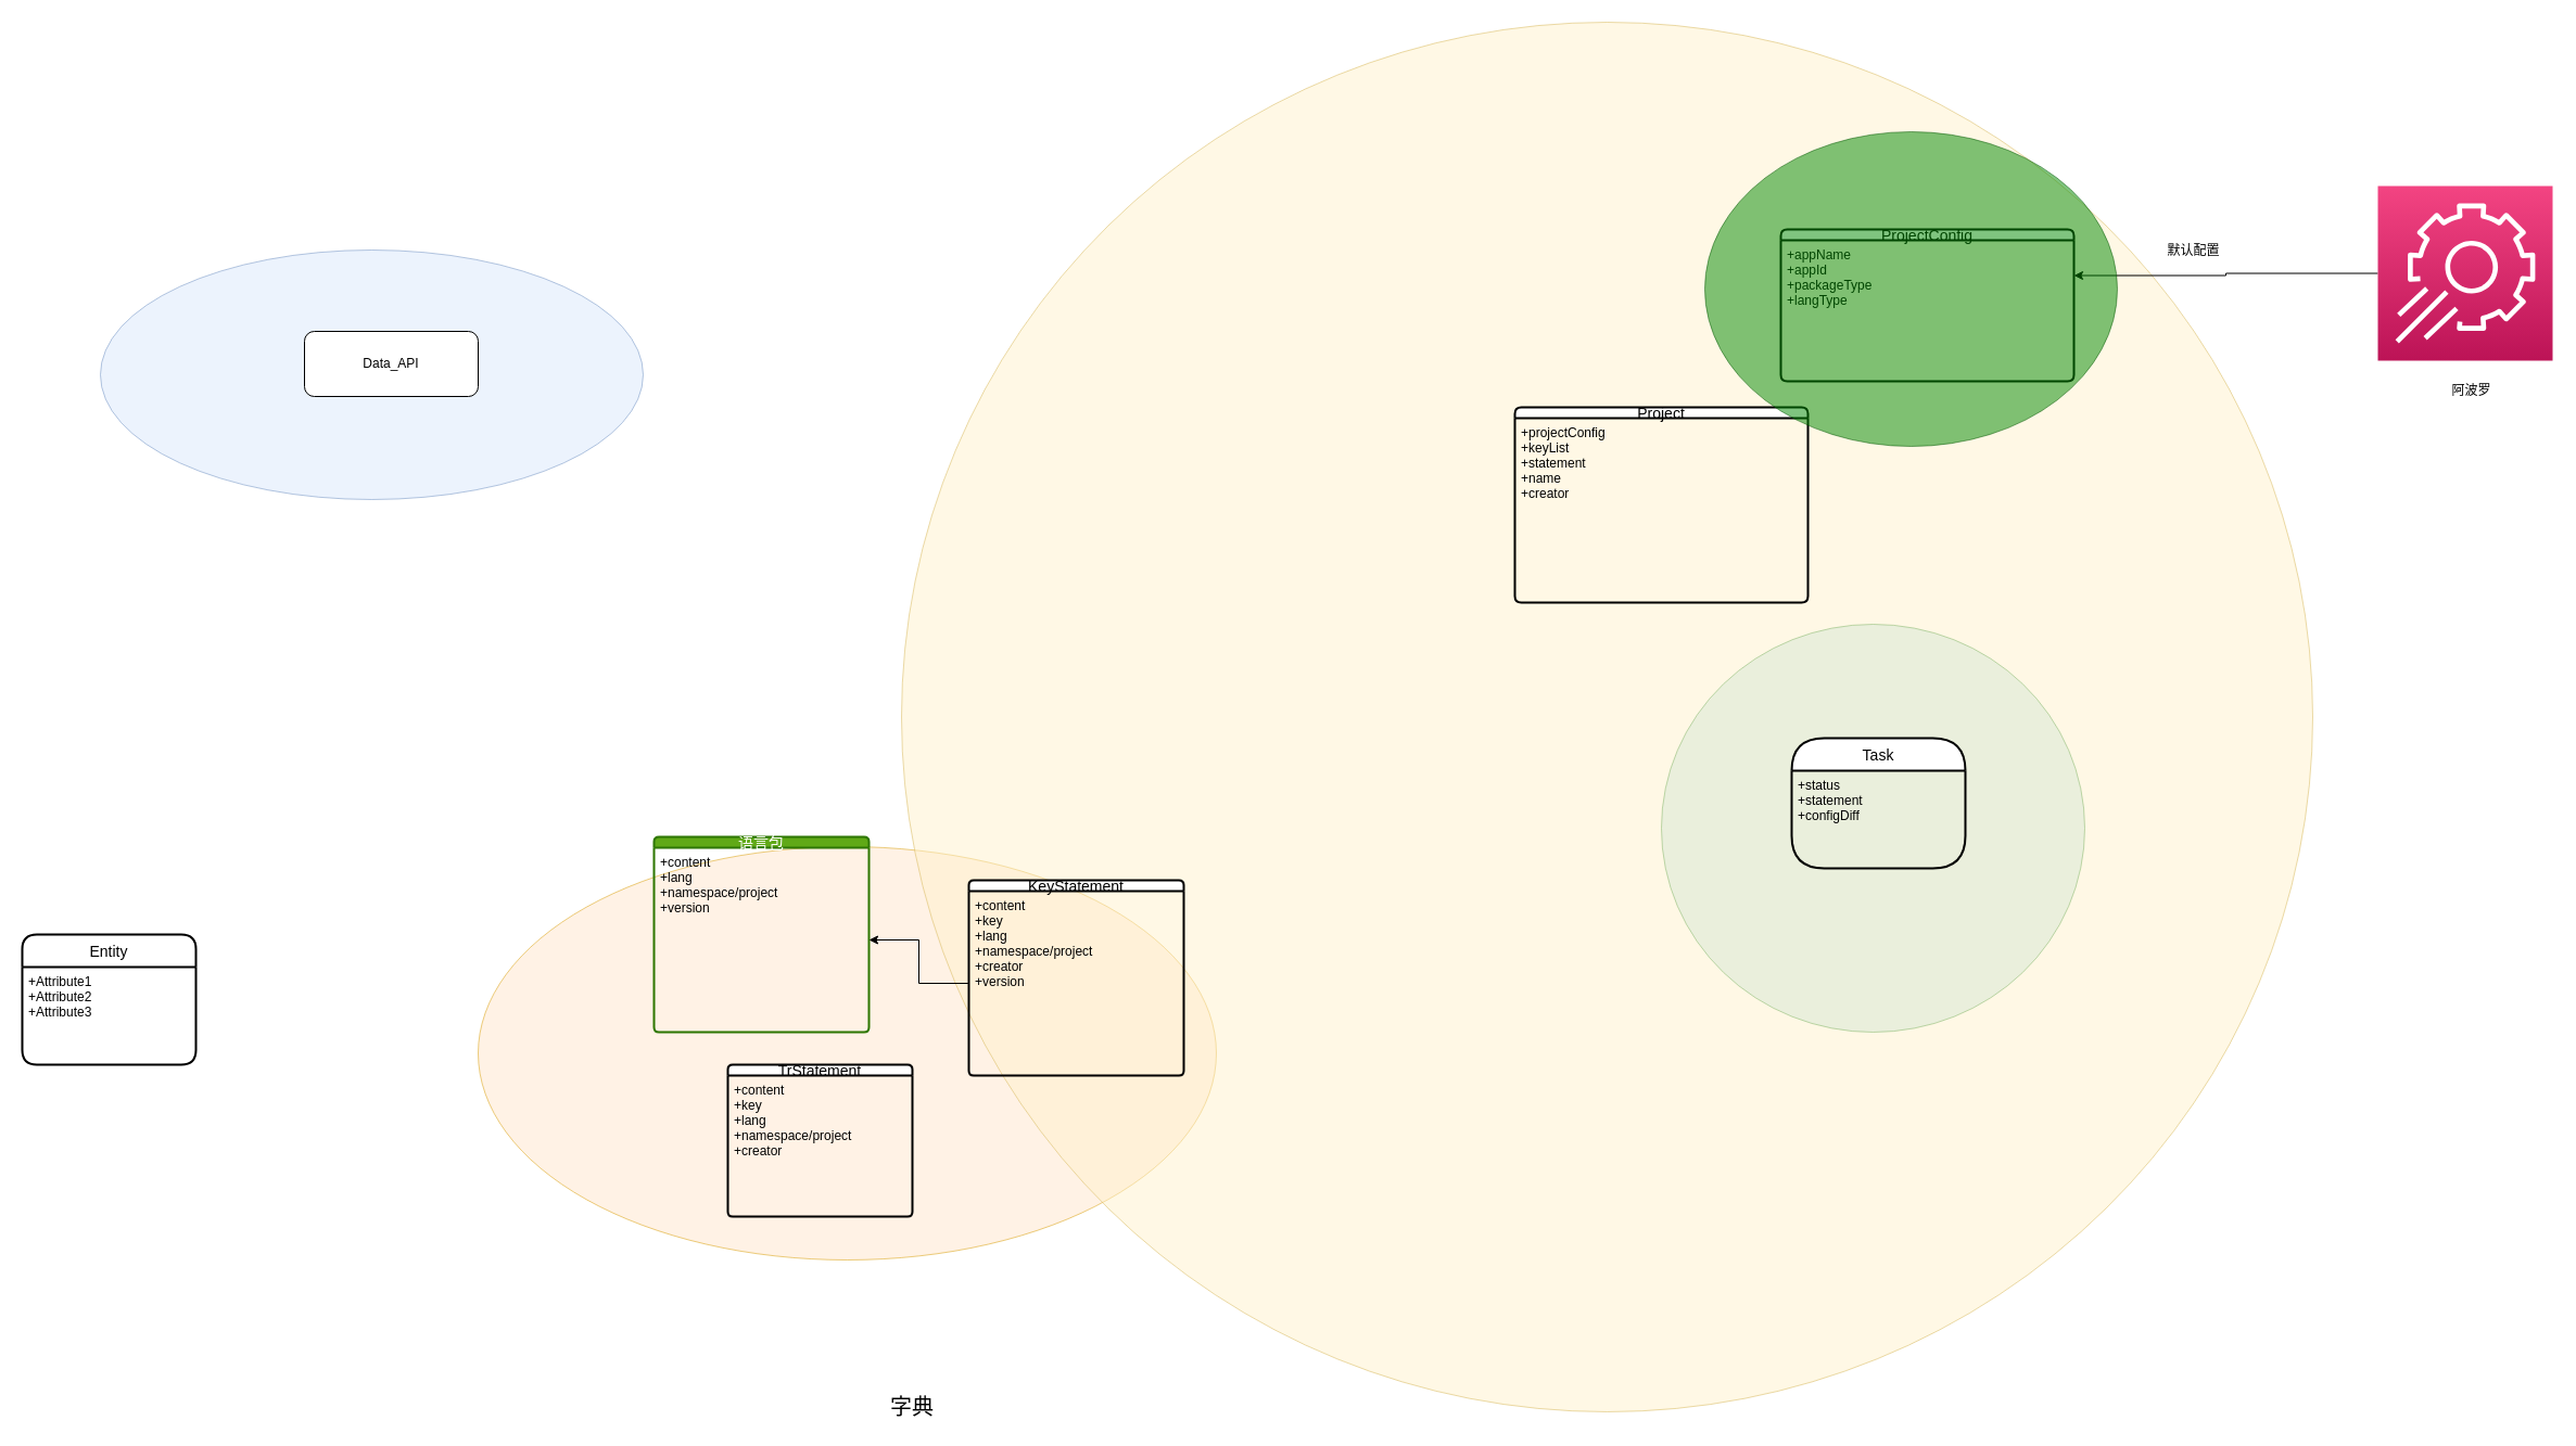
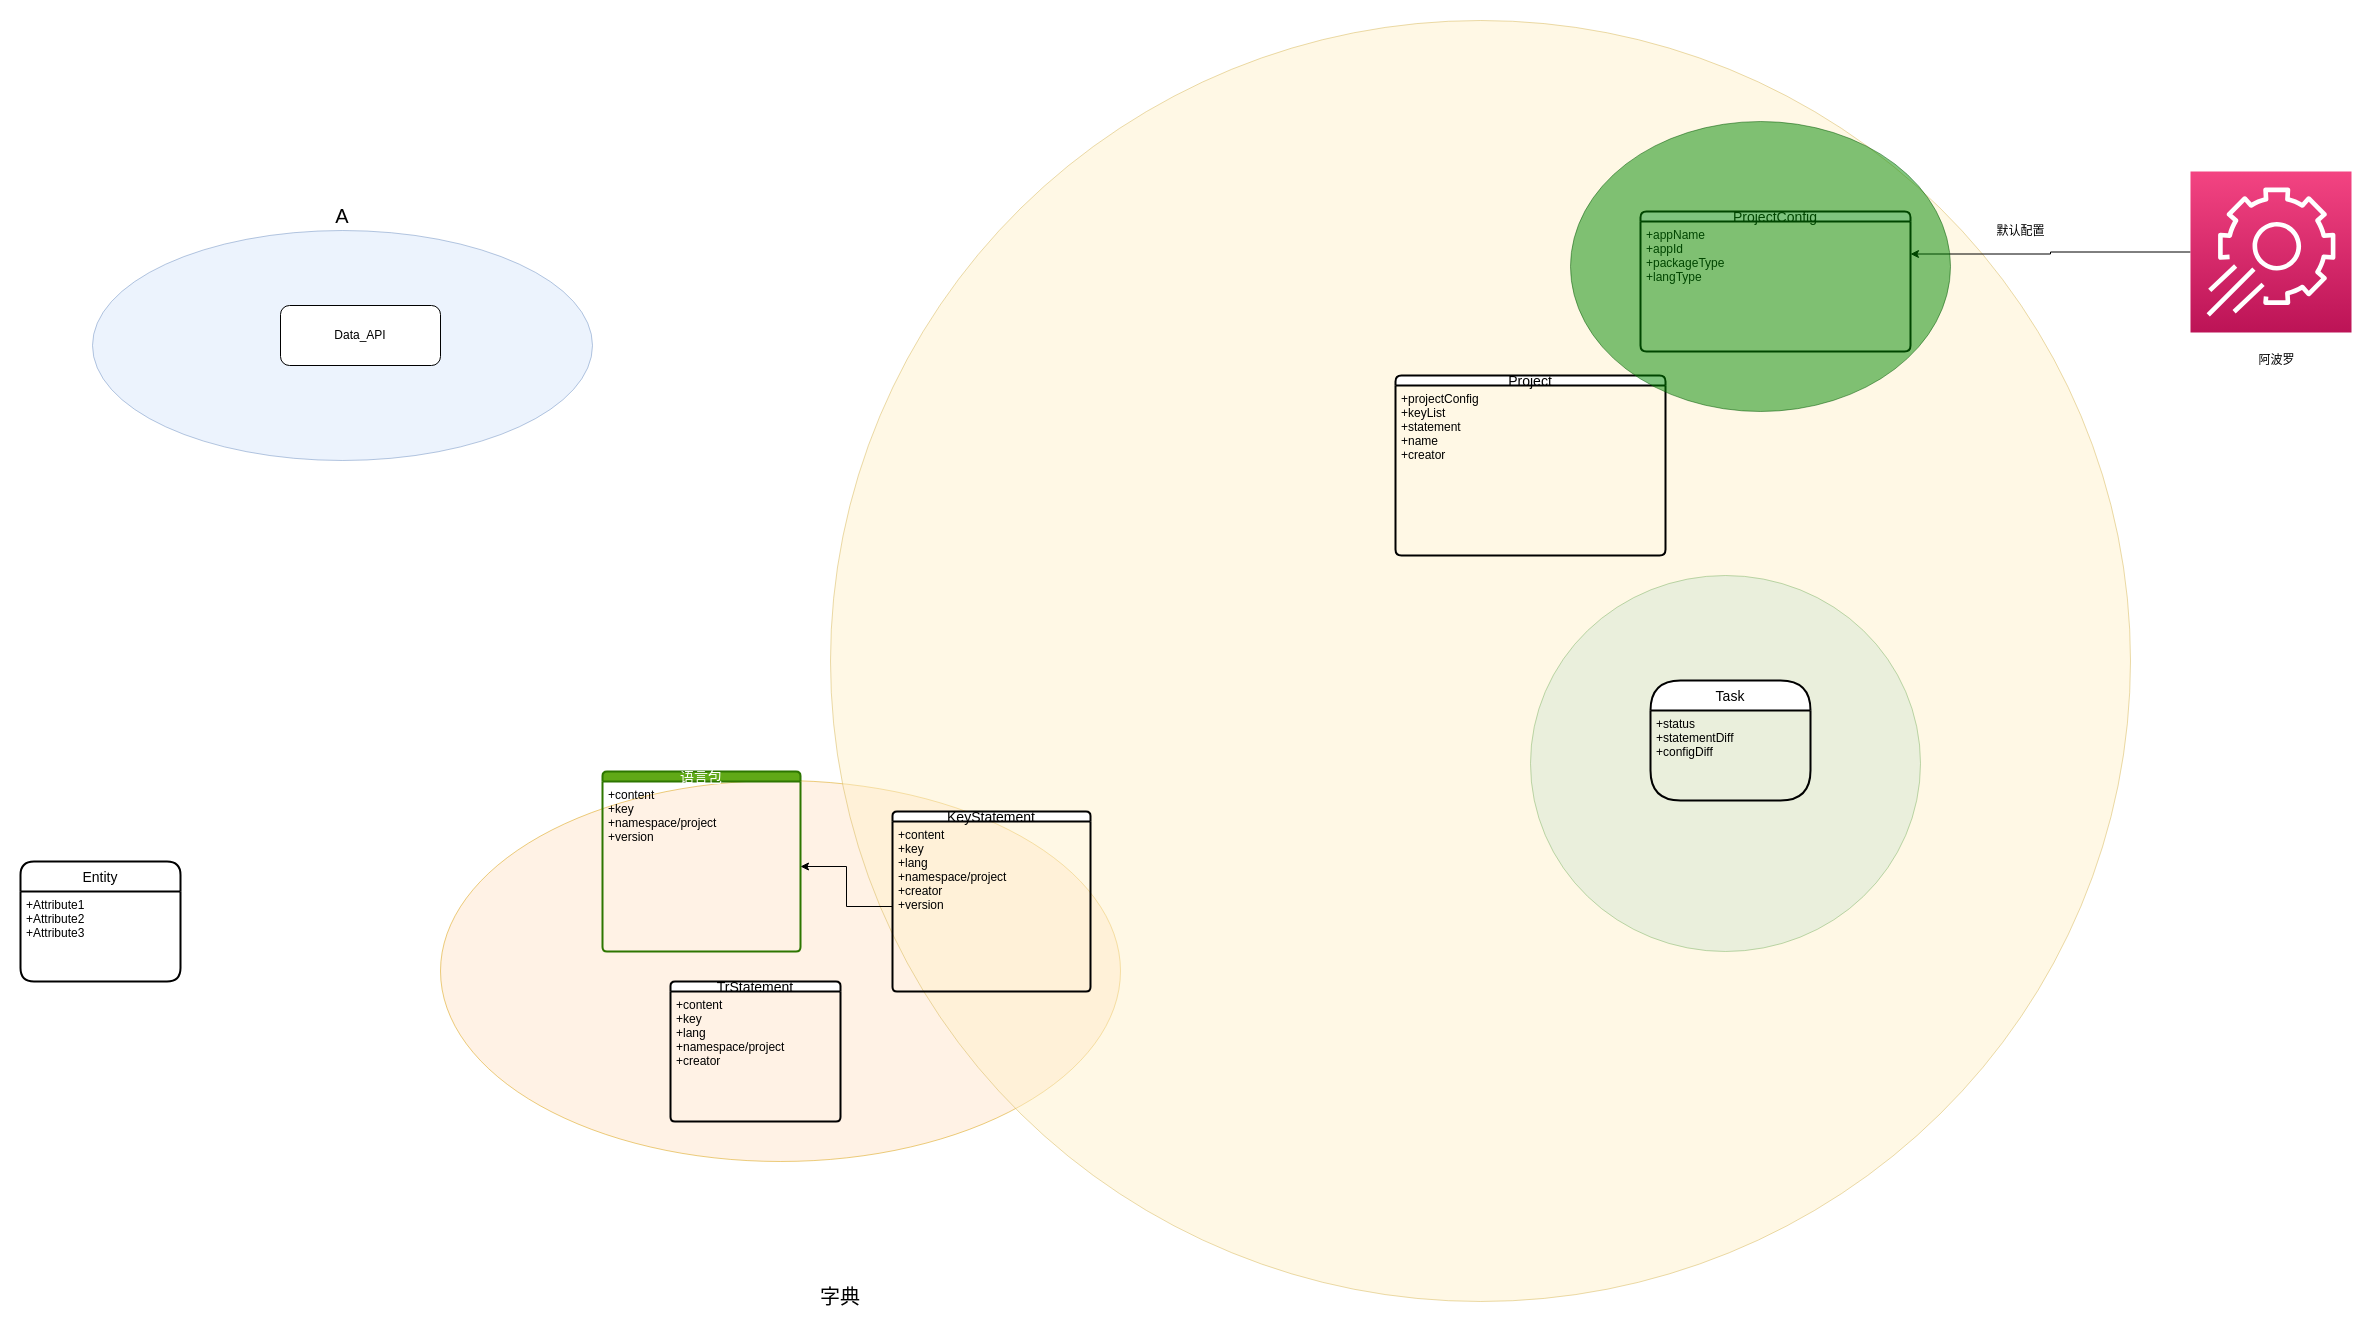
+ <mxCell id="5" value="A" style="text;html=1;strokeColor=none;fillColor=none;align=center;verticalAlign=middle;whiteSpace=wrap;rounded=0;shadow=0;fontSize=20;" parent="1" vertex="1"><mxGeometry x="302" y="200" width="80" height="30" as="geometry" /></mxCell>
- <mxCell id="22" value="+status&#10;+statement&#10;+configDiff" style="align=left;strokeColor=none;fillColor=none;spacingLeft=4;fontSize=12;verticalAlign=top;resizable=0;rotatable=0;part=1;" vertex="1" parent="21"><mxGeometry y="30" width="160" height="90" as="geometry" /></mxCell>
+ <mxCell id="22" value="+status&#10;+statementDiff&#10;+configDiff" style="align=left;strokeColor=none;fillColor=none;spacingLeft=4;fontSize=12;verticalAlign=top;resizable=0;rotatable=0;part=1;" vertex="1" parent="21"><mxGeometry y="30" width="160" height="90" as="geometry" /></mxCell>
- <mxCell id="26" value="+content&#10;+lang&#10;+namespace/project&#10;+version" style="align=left;strokeColor=none;fillColor=none;spacingLeft=4;fontSize=12;verticalAlign=top;resizable=0;rotatable=0;part=1;" vertex="1" parent="25"><mxGeometry y="10" width="198" height="170" as="geometry" /></mxCell>
+ <mxCell id="26" value="+content&#10;+key&#10;+namespace/project&#10;+version" style="align=left;strokeColor=none;fillColor=none;spacingLeft=4;fontSize=12;verticalAlign=top;resizable=0;rotatable=0;part=1;" vertex="1" parent="25"><mxGeometry y="10" width="198" height="170" as="geometry" /></mxCell>
